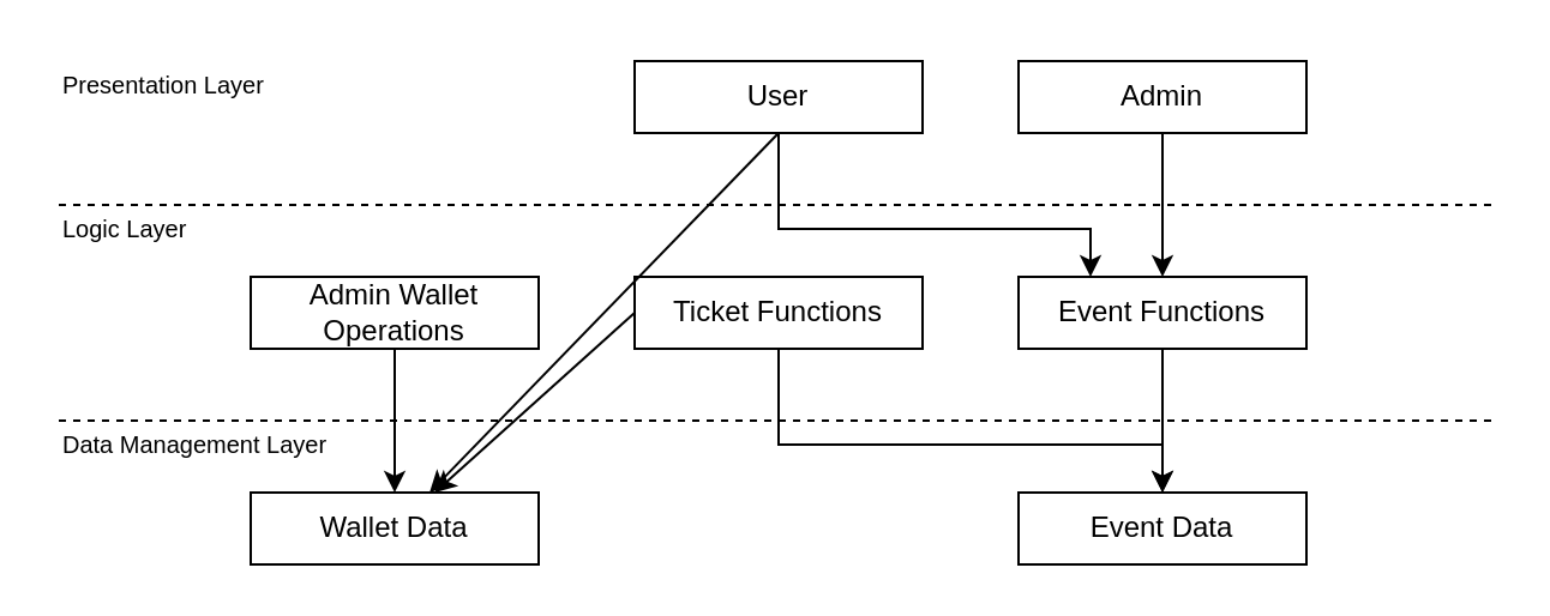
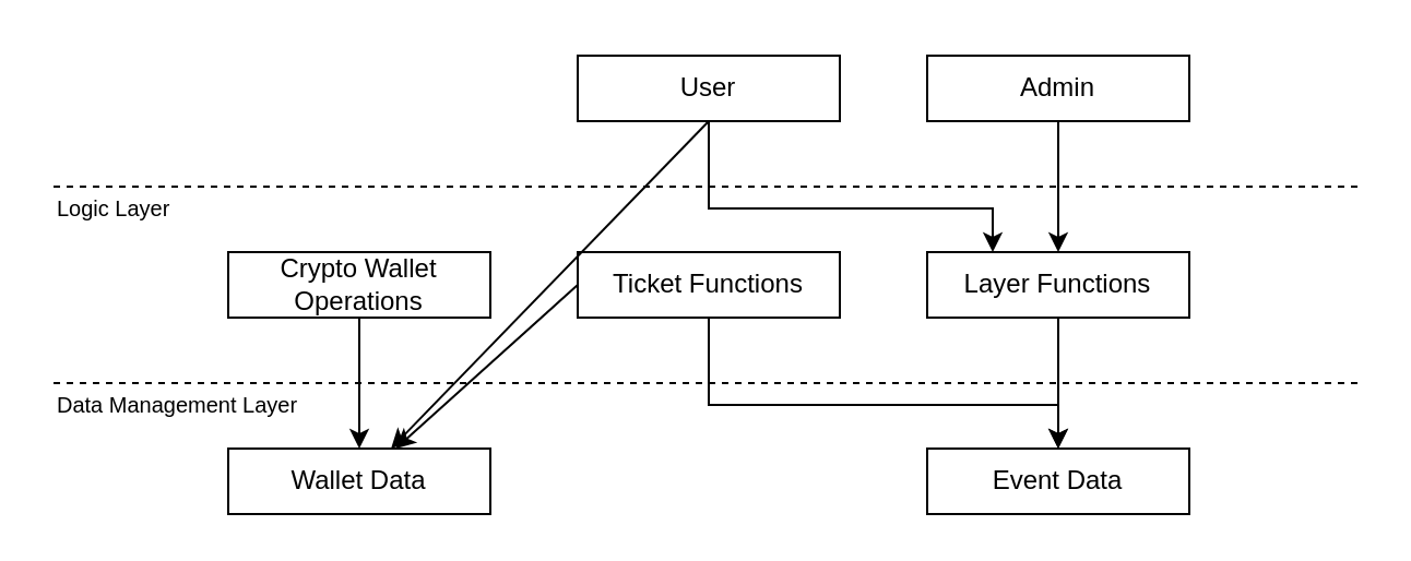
- <mxCell id="14" value="Presentation Layer" style="text;strokeColor=none;fillColor=none;align=left;verticalAlign=middle;spacingLeft=4;spacingRight=4;overflow=hidden;points=[[0,0.5],[1,0.5]];portConstraint=eastwest;rotatable=0;fontSize=10;" parent="1" vertex="1"><mxGeometry x="20" y="20" width="130" height="30" as="geometry" /></mxCell>
- <mxCell id="5" value="Admin Wallet Operations" style="rounded=0;whiteSpace=wrap;html=1;" parent="1" vertex="1"><mxGeometry x="104" y="115" width="120" height="30" as="geometry" /></mxCell>
+ <mxCell id="5" value="Crypto Wallet Operations" style="rounded=0;whiteSpace=wrap;html=1;" parent="1" vertex="1"><mxGeometry x="104" y="115" width="120" height="30" as="geometry" /></mxCell>
- <mxCell id="4" value="Event Functions" style="rounded=0;whiteSpace=wrap;html=1;" parent="1" vertex="1"><mxGeometry x="424" y="115" width="120" height="30" as="geometry" /></mxCell>
+ <mxCell id="4" value="Layer Functions" style="rounded=0;whiteSpace=wrap;html=1;" parent="1" vertex="1"><mxGeometry x="424" y="115" width="120" height="30" as="geometry" /></mxCell>
